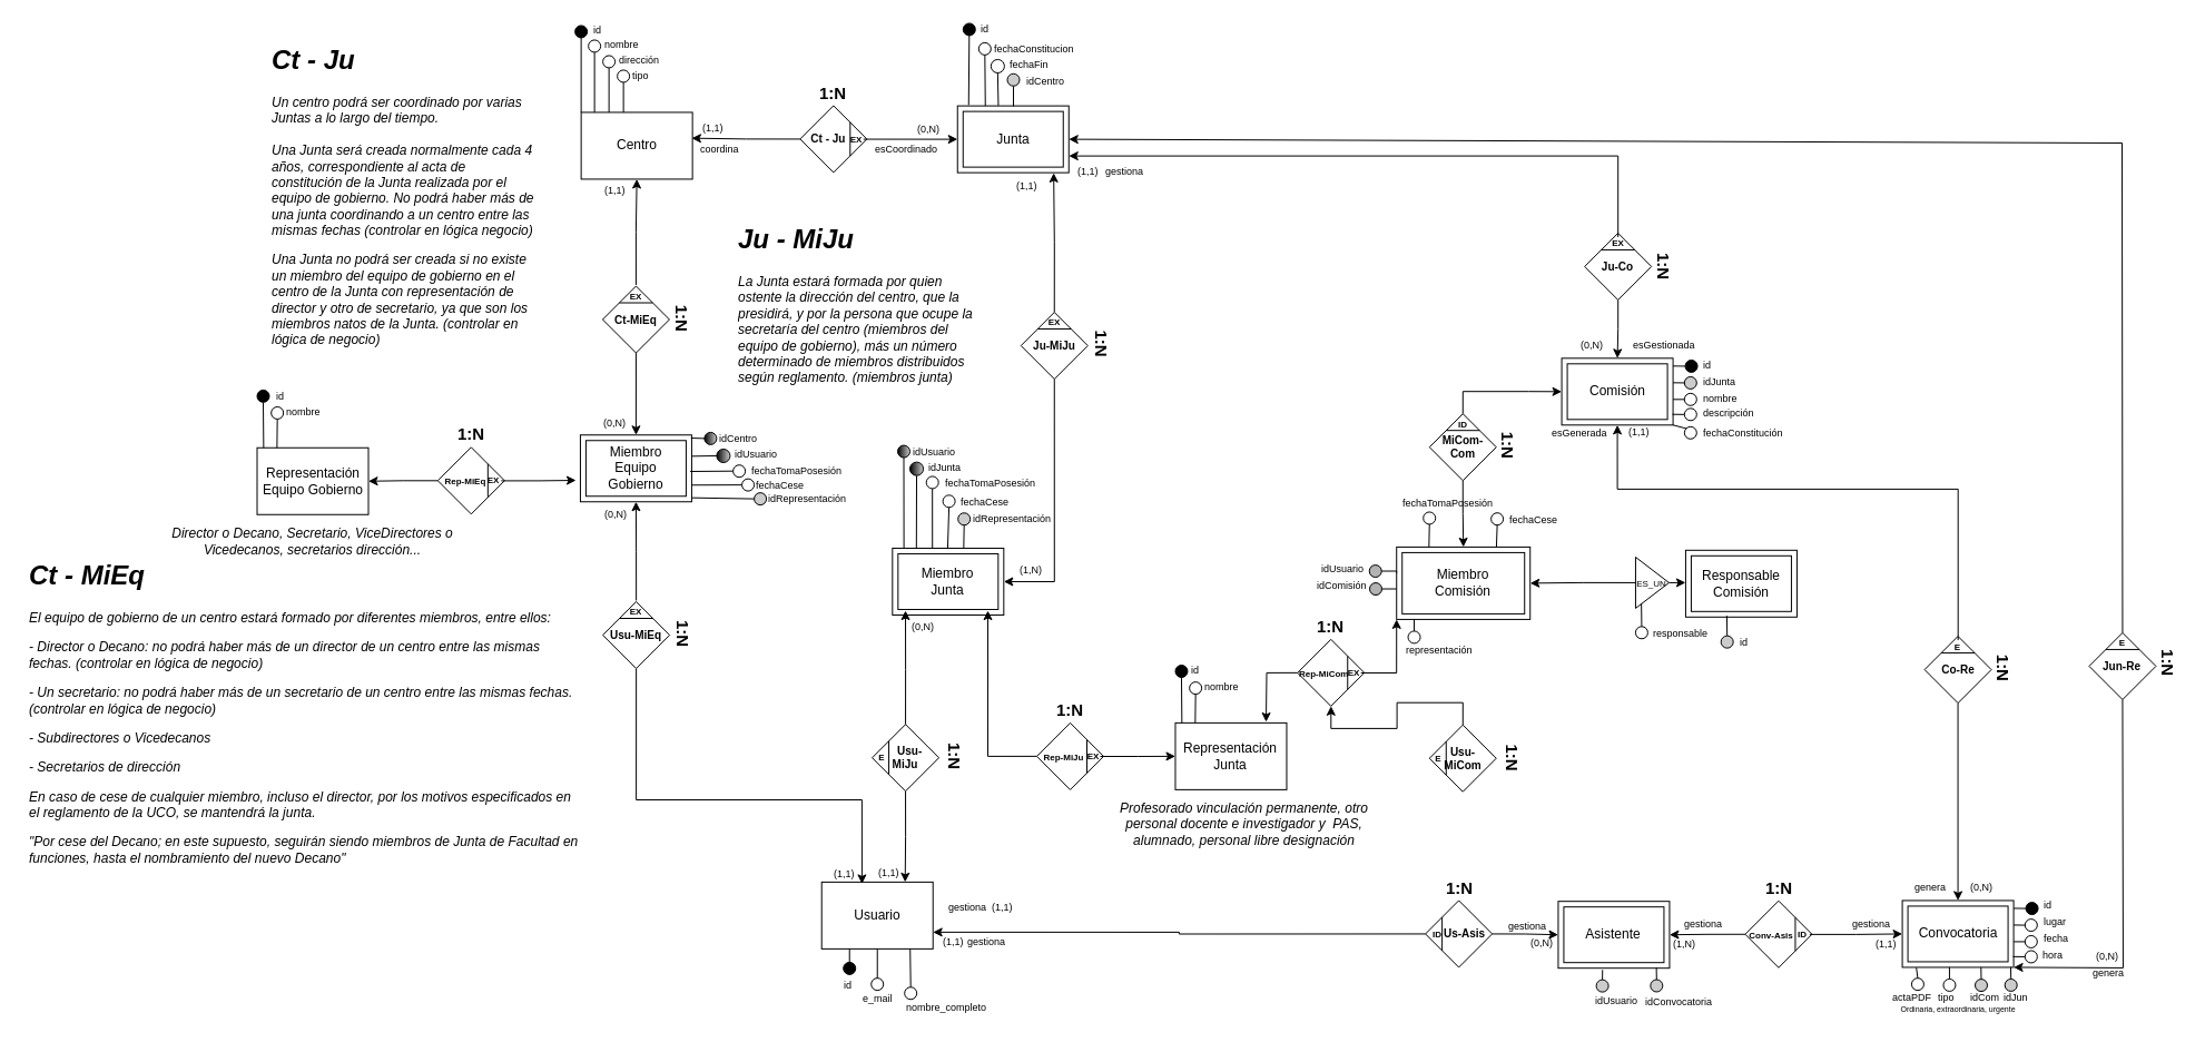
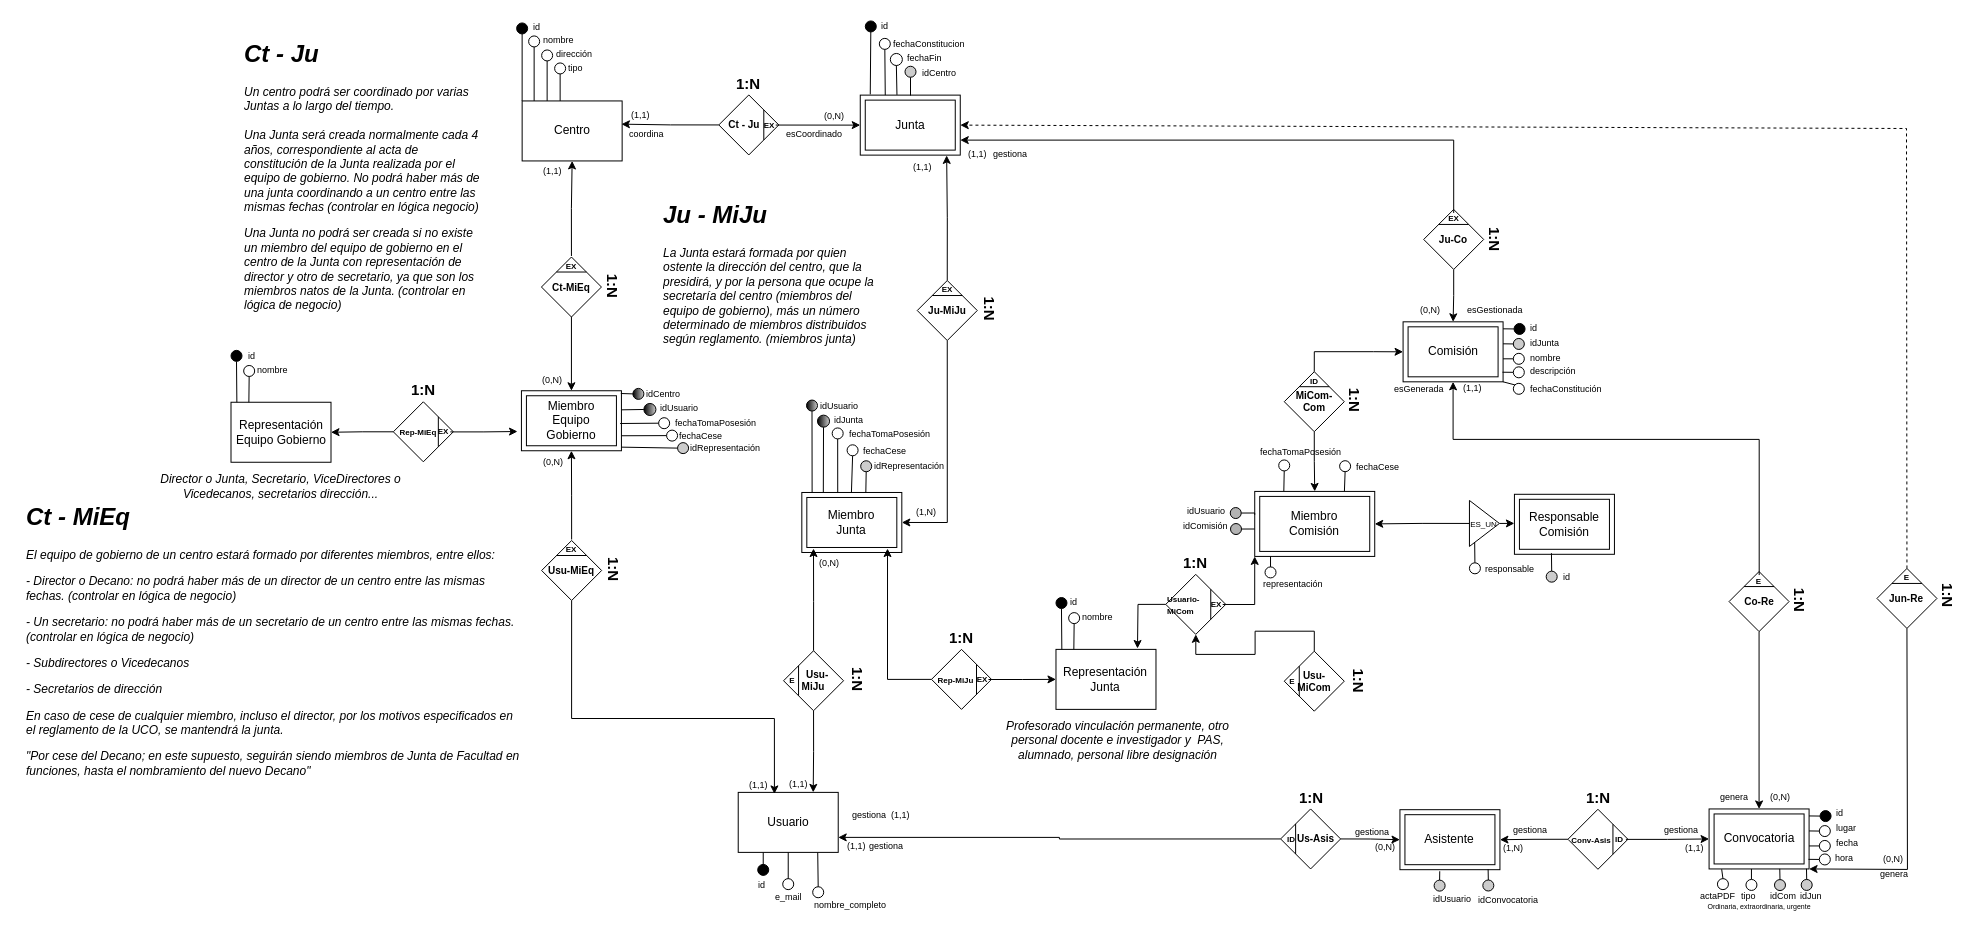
- <mxCell id="65" value="" style="endArrow=classic;html=1;rounded=0;entryX=1;entryY=0.5;entryDx=0;entryDy=0;exitX=0.5;exitY=0;exitDx=0;exitDy=0;" parent="1" source="61" target="2" edge="1"><mxGeometry width="50" height="50" relative="1" as="geometry"><mxPoint x="1496.51" y="318" as="sourcePoint" /><mxPoint x="1619.01" y="125" as="targetPoint" /><Array as="points"><mxPoint x="1906" y="128" /></Array></mxGeometry></mxCell>
+ <mxCell id="65" value="" style="endArrow=classic;html=1;rounded=0;entryX=1;entryY=0.5;entryDx=0;entryDy=0;exitX=0.5;exitY=0;exitDx=0;exitDy=0;dashed=1;" parent="1" source="61" target="2" edge="1"><mxGeometry width="50" height="50" relative="1" as="geometry"><mxPoint x="1496.51" y="318" as="sourcePoint" /><mxPoint x="1619.01" y="125" as="targetPoint" /><Array as="points"><mxPoint x="1906" y="128" /></Array></mxGeometry></mxCell>
- <mxCell id="265" value="Director o Decano, Secretario, ViceDirectores o Vicedecanos, secretarios dirección..." style="text;html=1;strokeColor=none;fillColor=none;align=center;verticalAlign=middle;whiteSpace=wrap;rounded=0;fontStyle=2" parent="1" vertex="1"><mxGeometry x="151.03" y="456.8" width="258.95" height="58.38" as="geometry" /></mxCell>
+ <mxCell id="265" value="Director o Junta, Secretario, ViceDirectores o Vicedecanos, secretarios dirección..." style="text;html=1;strokeColor=none;fillColor=none;align=center;verticalAlign=middle;whiteSpace=wrap;rounded=0;fontStyle=2" parent="1" vertex="1"><mxGeometry x="151.03" y="456.8" width="258.95" height="58.38" as="geometry" /></mxCell>
- <mxCell id="282" value="&lt;font style=&quot;font-size: 8px;&quot;&gt;Rep-MiCom&lt;/font&gt;" style="shape=rhombus;perimeter=rhombusPerimeter;whiteSpace=wrap;html=1;align=left;fontStyle=1;fontSize=10;" parent="1" vertex="1"><mxGeometry x="1165.26" y="573.86" width="60" height="60" as="geometry" /></mxCell>
+ <mxCell id="282" value="&lt;font style=&quot;font-size: 8px;&quot;&gt;Usuario-MiCom&lt;/font&gt;" style="shape=rhombus;perimeter=rhombusPerimeter;whiteSpace=wrap;html=1;align=left;fontStyle=1;fontSize=10;" parent="1" vertex="1"><mxGeometry x="1165.26" y="573.86" width="60" height="60" as="geometry" /></mxCell>
